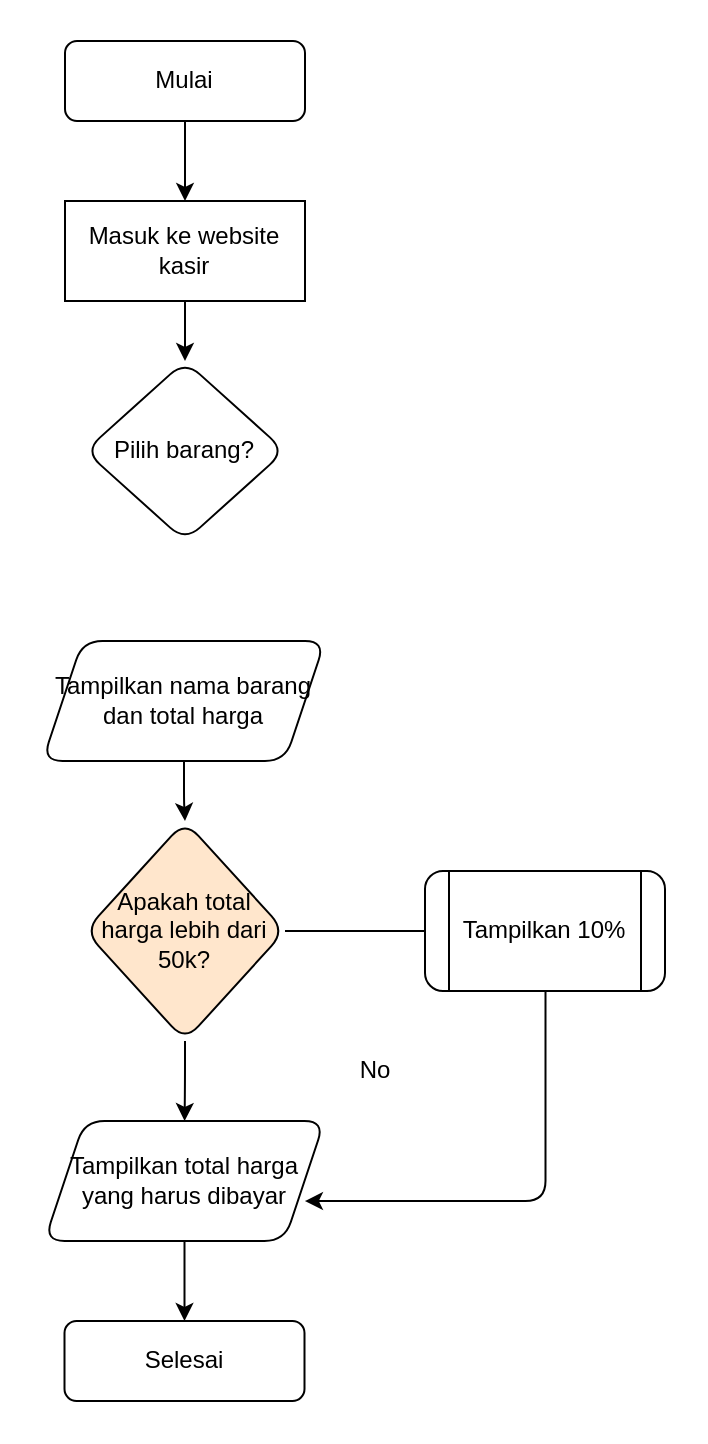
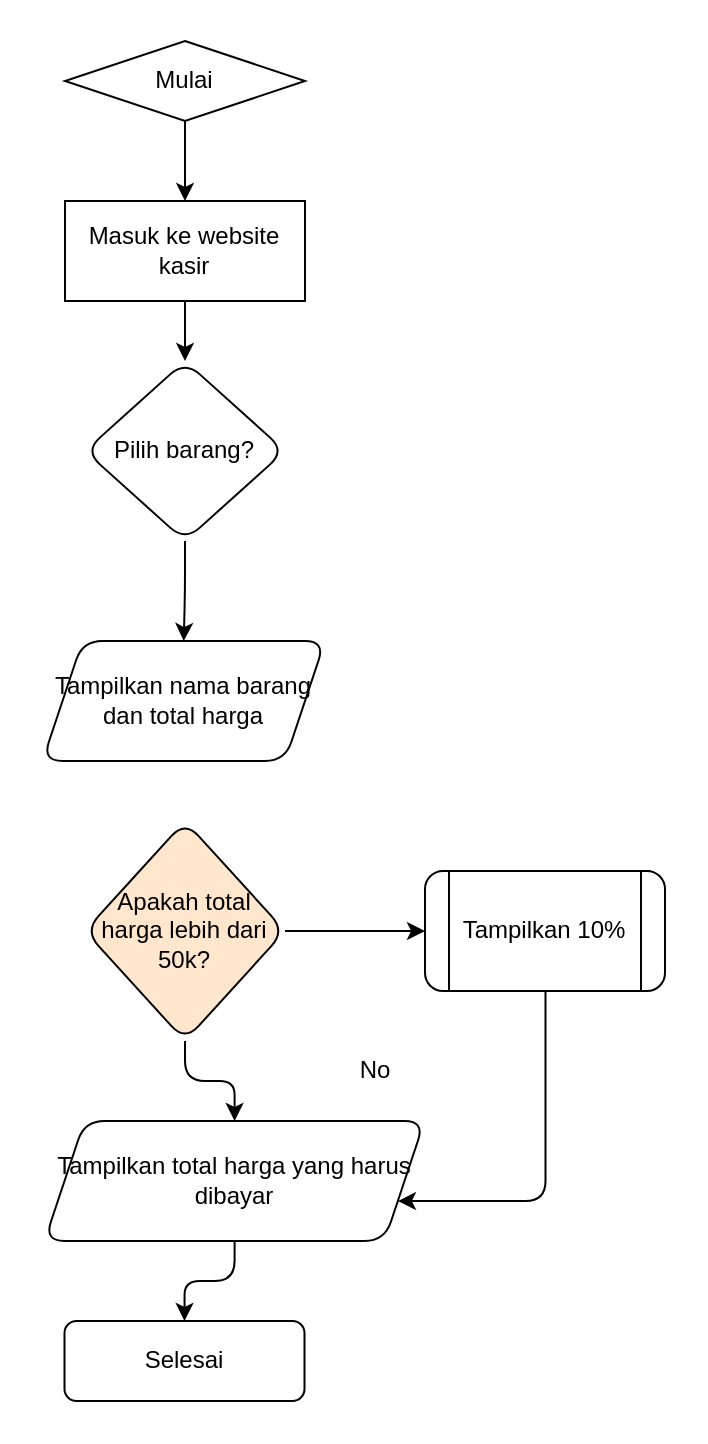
- <mxCell id="3" value="Mulai" style="rounded=1;whiteSpace=wrap;html=1;" vertex="1" parent="1"><mxGeometry x="32" y="20" width="120" height="40" as="geometry" /></mxCell>
+ <mxCell id="3" value="Mulai" style="rhombus;whiteSpace=wrap;html=1;" vertex="1" parent="1"><mxGeometry x="32" y="20" width="120" height="40" as="geometry" /></mxCell>
+ <mxCell id="6" style="edgeStyle=orthogonalEdgeStyle;rounded=1;orthogonalLoop=1;jettySize=auto;html=1;entryX=0.5;entryY=0;entryDx=0;entryDy=0;" edge="1" parent="1" source="7" target="9"><mxGeometry relative="1" as="geometry" /></mxCell>
- <mxCell id="8" style="edgeStyle=orthogonalEdgeStyle;rounded=1;orthogonalLoop=1;jettySize=auto;html=1;entryX=0.5;entryY=0;entryDx=0;entryDy=0;" edge="1" parent="1" source="9" target="12"><mxGeometry relative="1" as="geometry" /></mxCell>
- <mxCell id="11" style="edgeStyle=orthogonalEdgeStyle;rounded=1;orthogonalLoop=1;jettySize=auto;html=1;entryX=0;entryY=0.5;entryDx=0;entryDy=0;endArrow=none;" edge="1" parent="1" source="12" target="16"><mxGeometry relative="1" as="geometry"><mxPoint x="192" y="465" as="targetPoint" /></mxGeometry></mxCell>
+ <mxCell id="11" style="edgeStyle=orthogonalEdgeStyle;rounded=1;orthogonalLoop=1;jettySize=auto;html=1;entryX=0;entryY=0.5;entryDx=0;entryDy=0;" edge="1" parent="1" source="12" target="16"><mxGeometry relative="1" as="geometry"><mxPoint x="192" y="465" as="targetPoint" /></mxGeometry></mxCell>
- <mxCell id="14" value="Tampilkan total harga yang harus dibayar" style="shape=parallelogram;perimeter=parallelogramPerimeter;whiteSpace=wrap;html=1;fixedSize=1;rounded=1;" vertex="1" parent="1"><mxGeometry x="21.75" y="560" width="140" height="60" as="geometry" /></mxCell>
+ <mxCell id="14" value="Tampilkan total harga yang harus dibayar" style="shape=parallelogram;perimeter=parallelogramPerimeter;whiteSpace=wrap;html=1;fixedSize=1;rounded=1;" vertex="1" parent="1"><mxGeometry x="21.75" y="560" width="190" height="60" as="geometry" /></mxCell>
